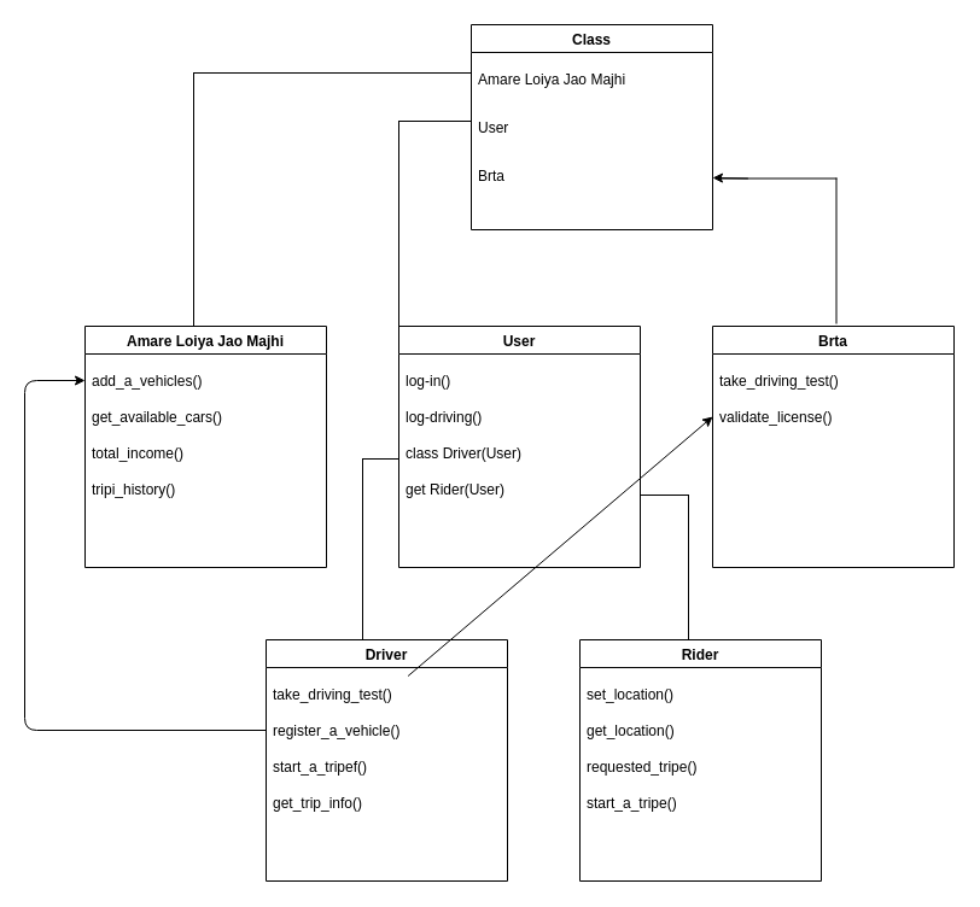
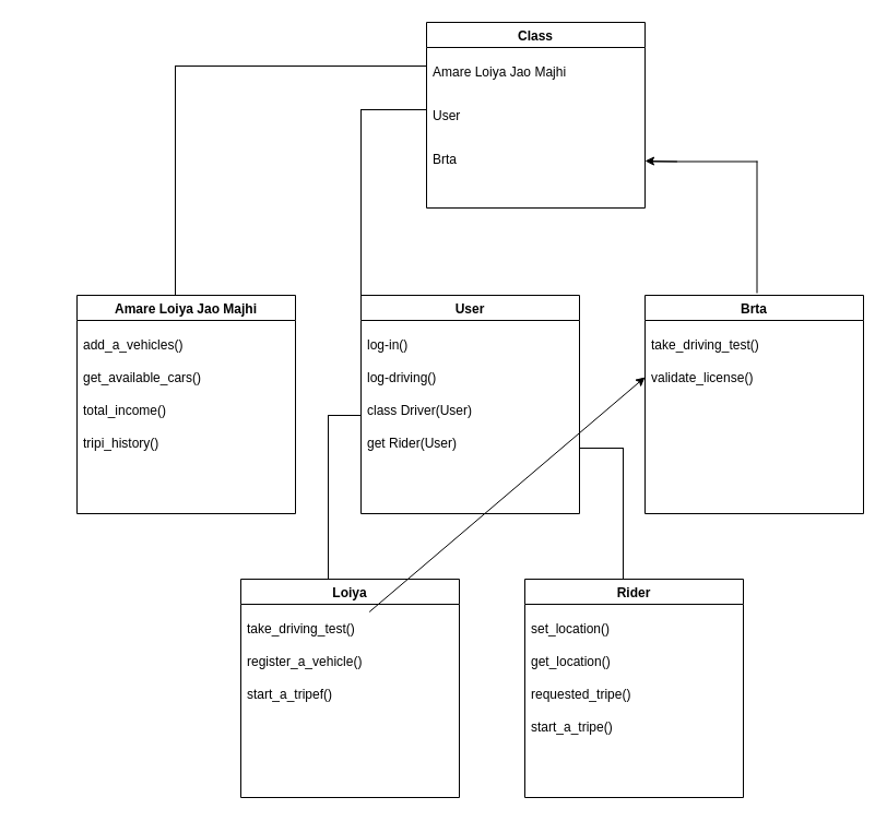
- <mxCell id="36" value="" style="edgeStyle=elbowEdgeStyle;elbow=horizontal;endArrow=classic;html=1;entryX=0;entryY=0.5;entryDx=0;entryDy=0;" edge="1" parent="1" source="25" target="7"><mxGeometry width="50" height="50" relative="1" as="geometry"><mxPoint x="410" y="670" as="sourcePoint" /><mxPoint x="50" y="320" as="targetPoint" /><Array as="points"><mxPoint x="20" y="490" /></Array></mxGeometry></mxCell>
- <mxCell id="23" value="Driver" style="swimlane;gradientColor=none;sketch=0;swimlaneFillColor=default;startSize=23;" vertex="1" parent="1"><mxGeometry x="220" y="530" width="200" height="200" as="geometry" /></mxCell>
+ <mxCell id="23" value="Loiya" style="swimlane;gradientColor=none;sketch=0;swimlaneFillColor=default;startSize=23;" vertex="1" parent="1"><mxGeometry x="220" y="530" width="200" height="200" as="geometry" /></mxCell>
- <mxCell id="27" value="get_trip_info()" style="text;strokeColor=none;fillColor=none;align=left;verticalAlign=middle;spacingLeft=4;spacingRight=4;overflow=hidden;points=[[0,0.5],[1,0.5]];portConstraint=eastwest;rotatable=0;" vertex="1" parent="23"><mxGeometry y="120" width="200" height="30" as="geometry" /></mxCell>
